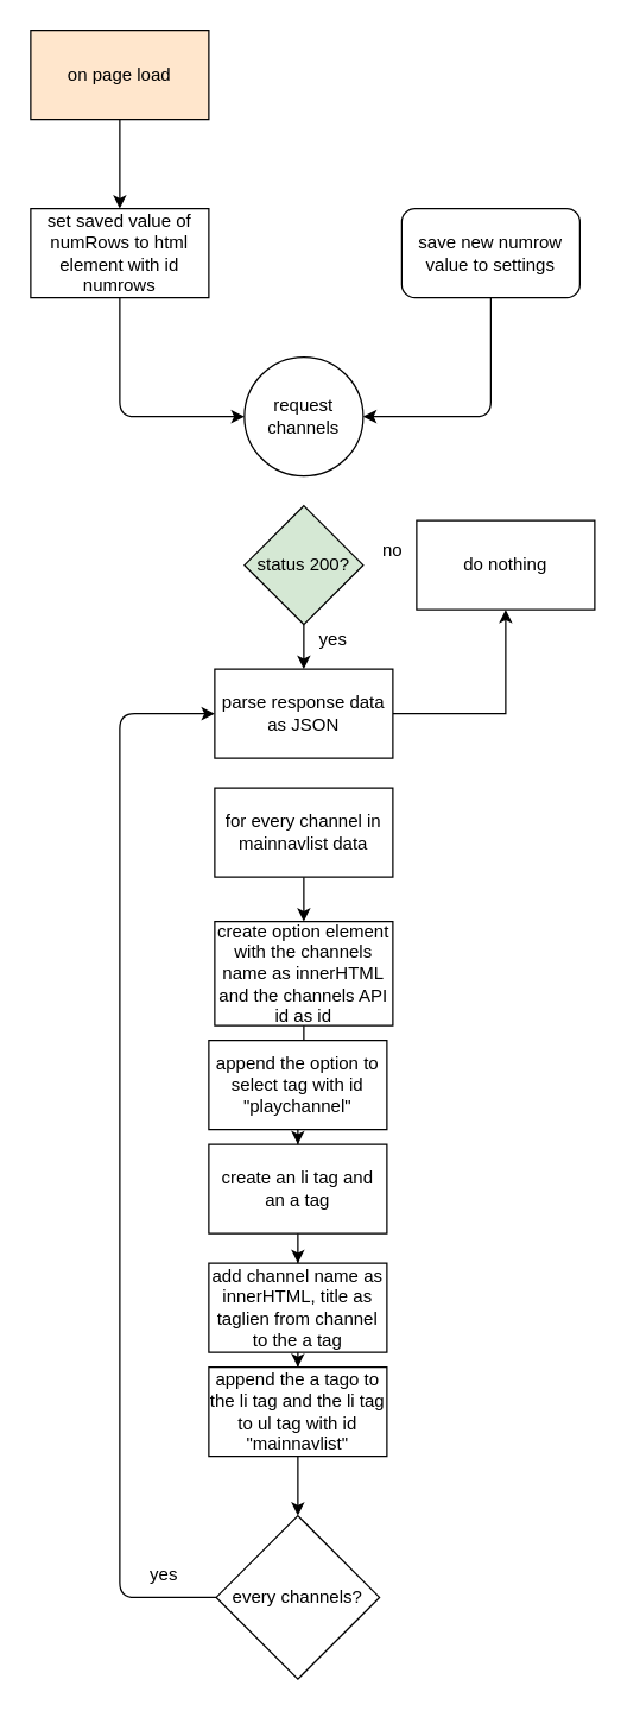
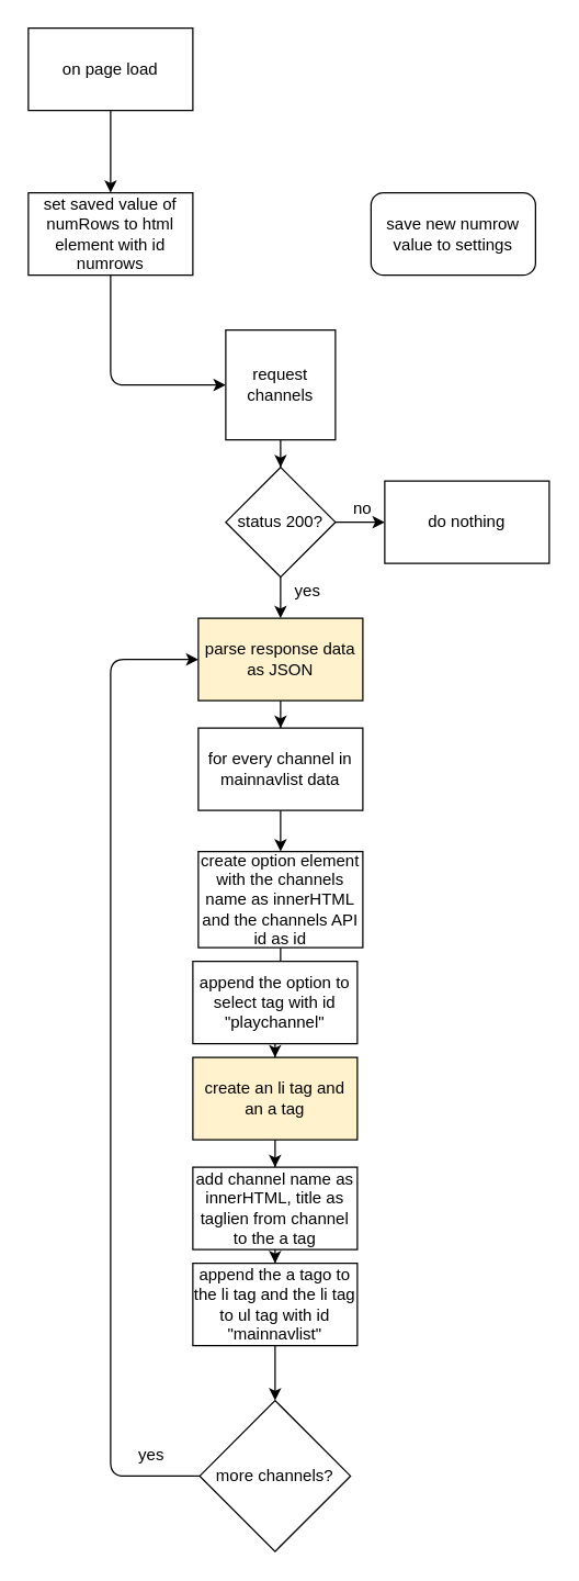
- <mxCell id="28" value="on page load" style="rounded=0;whiteSpace=wrap;html=1;fillColor=#ffe6cc;" vertex="1" parent="1"><mxGeometry x="20" y="20" width="120" height="60" as="geometry" /></mxCell>
+ <mxCell id="28" value="on page load" style="rounded=0;whiteSpace=wrap;html=1;" vertex="1" parent="1"><mxGeometry x="20" y="20" width="120" height="60" as="geometry" /></mxCell>
- <mxCell id="32" value="" style="edgeStyle=segmentEdgeStyle;endArrow=classic;html=1;entryX=1;entryY=0.5;entryDx=0;entryDy=0;exitX=0.5;exitY=1;exitDx=0;exitDy=0;" edge="1" parent="1" source="29" target="3"><mxGeometry width="50" height="50" relative="1" as="geometry"><mxPoint x="340" y="240" as="sourcePoint" /><mxPoint x="380" y="320" as="targetPoint" /><Array as="points"><mxPoint x="330" y="280" /></Array></mxGeometry></mxCell>
- <mxCell id="3" value="request channels" style="ellipse;whiteSpace=wrap;html=1;aspect=fixed;" vertex="1" parent="1"><mxGeometry x="164" y="240" width="80" height="80" as="geometry" /></mxCell>
+ <mxCell id="3" value="request channels" style="whiteSpace=wrap;html=1;aspect=fixed;" vertex="1" parent="1"><mxGeometry x="164" y="240" width="80" height="80" as="geometry" /></mxCell>
+ <mxCell id="2" value="" style="edgeStyle=orthogonalEdgeStyle;rounded=0;orthogonalLoop=1;jettySize=auto;html=1;" edge="1" parent="1" source="3" target="6"><mxGeometry relative="1" as="geometry" /></mxCell>
- <mxCell id="6" value="status 200?" style="rhombus;whiteSpace=wrap;html=1;fillColor=#d5e8d4;" vertex="1" parent="1"><mxGeometry x="164" y="340" width="80" height="80" as="geometry" /></mxCell>
+ <mxCell id="6" value="status 200?" style="rhombus;whiteSpace=wrap;html=1;" vertex="1" parent="1"><mxGeometry x="164" y="340" width="80" height="80" as="geometry" /></mxCell>
+ <mxCell id="4" value="" style="edgeStyle=orthogonalEdgeStyle;rounded=0;orthogonalLoop=1;jettySize=auto;html=1;" edge="1" parent="1" source="6" target="7"><mxGeometry relative="1" as="geometry" /></mxCell>
- <mxCell id="9" value="parse response data as JSON" style="whiteSpace=wrap;html=1;" vertex="1" parent="1"><mxGeometry x="144" y="450" width="120" height="60" as="geometry" /></mxCell>
+ <mxCell id="9" value="parse response data as JSON" style="whiteSpace=wrap;html=1;fillColor=#fff2cc;" vertex="1" parent="1"><mxGeometry x="144" y="450" width="120" height="60" as="geometry" /></mxCell>
- <mxCell id="8" value="" style="edgeStyle=orthogonalEdgeStyle;rounded=0;orthogonalLoop=1;jettySize=auto;html=1;" edge="1" parent="1" source="9" target="7"><mxGeometry relative="1" as="geometry" /></mxCell>
+ <mxCell id="8" value="" style="edgeStyle=orthogonalEdgeStyle;rounded=0;orthogonalLoop=1;jettySize=auto;html=1;" edge="1" parent="1" source="9" target="11"><mxGeometry relative="1" as="geometry" /></mxCell>
- <mxCell id="17" value="create an li tag and an a tag" style="whiteSpace=wrap;html=1;" vertex="1" parent="1"><mxGeometry x="140" y="770" width="120" height="60" as="geometry" /></mxCell>
+ <mxCell id="17" value="create an li tag and an a tag" style="whiteSpace=wrap;html=1;fillColor=#fff2cc;" vertex="1" parent="1"><mxGeometry x="140" y="770" width="120" height="60" as="geometry" /></mxCell>
- <mxCell id="22" value="every channels?" style="rhombus;whiteSpace=wrap;html=1;" vertex="1" parent="1"><mxGeometry x="145" y="1020" width="110" height="110" as="geometry" /></mxCell>
+ <mxCell id="22" value="more channels?" style="rhombus;whiteSpace=wrap;html=1;" vertex="1" parent="1"><mxGeometry x="145" y="1020" width="110" height="110" as="geometry" /></mxCell>
